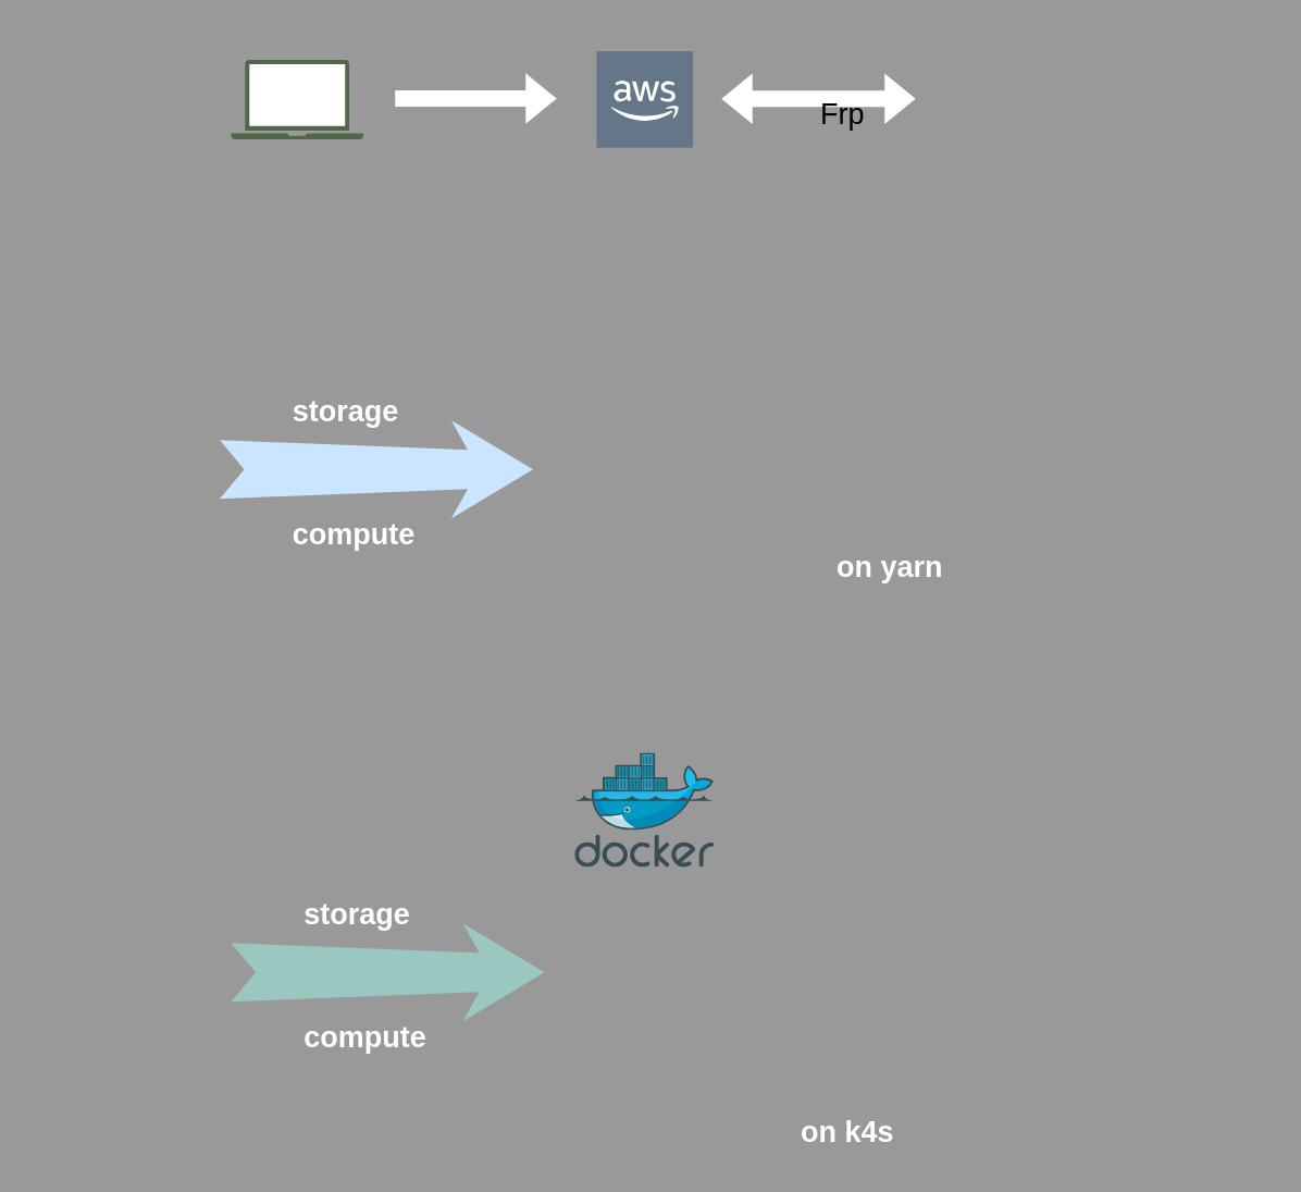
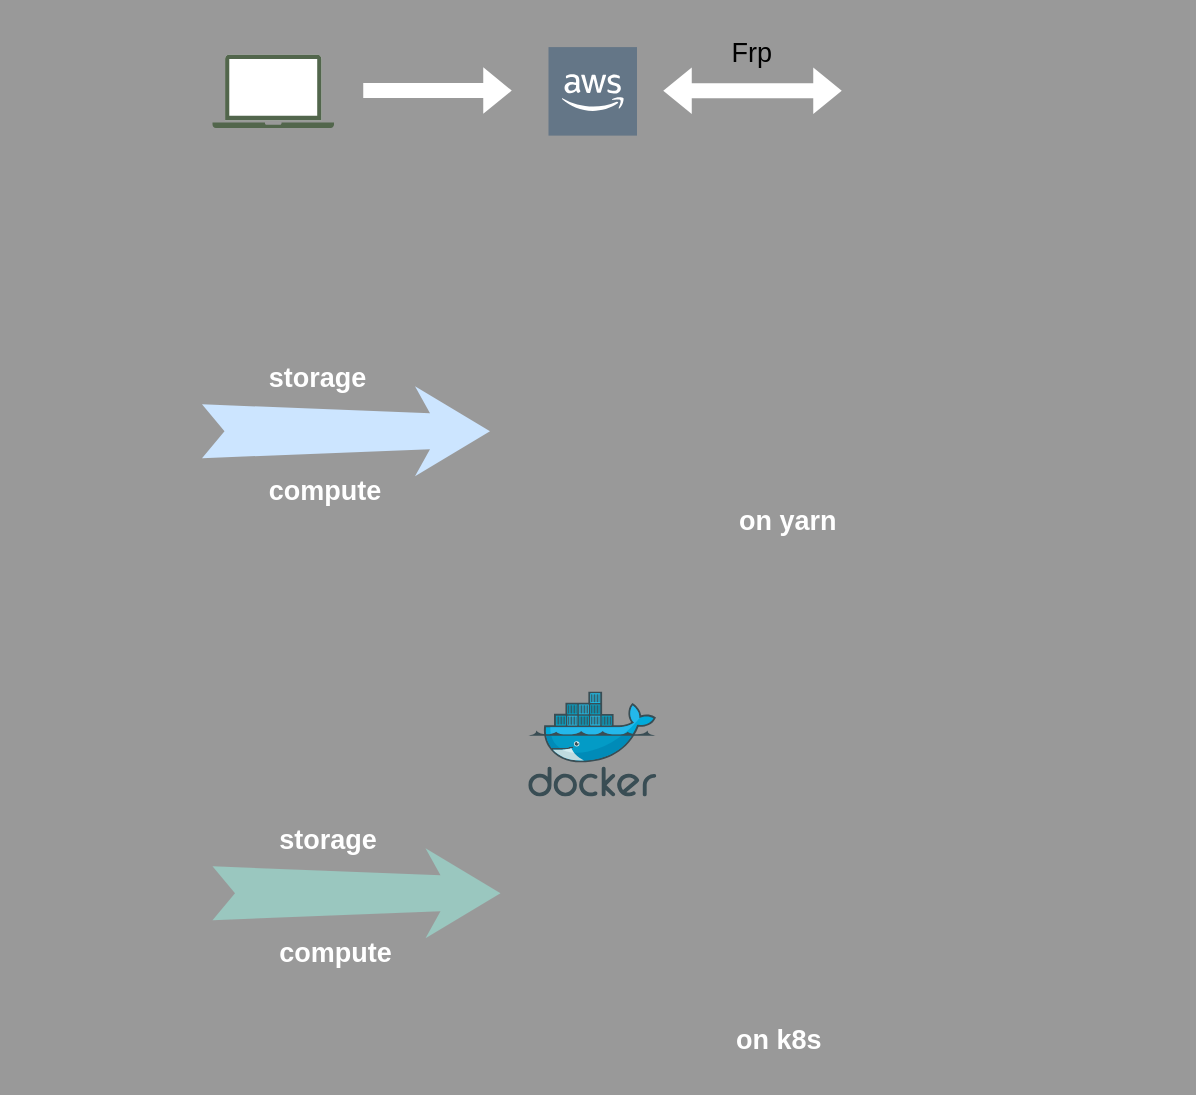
- <mxCell id="14" value="&lt;font style=&quot;font-size: 18px;&quot;&gt;Frp&lt;/font&gt;" style="text;html=1;strokeColor=none;fillColor=none;align=center;verticalAlign=middle;whiteSpace=wrap;rounded=0;" parent="1" vertex="1"><mxGeometry x="486" y="55.4" width="60" height="30" as="geometry" /></mxCell>
+ <mxCell id="14" value="&lt;font style=&quot;font-size: 18px;&quot;&gt;Frp&lt;/font&gt;" style="text;html=1;strokeColor=none;fillColor=none;align=center;verticalAlign=middle;whiteSpace=wrap;rounded=0;" parent="1" vertex="1"><mxGeometry x="471" y="20.4" width="60" height="30" as="geometry" /></mxCell>
- <mxCell id="17" value="on yarn" style="text;html=1;strokeColor=none;fillColor=none;align=center;verticalAlign=middle;whiteSpace=wrap;rounded=0;fontColor=#FFFFFF;fontSize=18;fontStyle=1" vertex="1" parent="1"><mxGeometry x="504.22" y="332" width="82" height="30" as="geometry" /></mxCell>
+ <mxCell id="17" value="on yarn" style="text;html=1;strokeColor=none;fillColor=none;align=center;verticalAlign=middle;whiteSpace=wrap;rounded=0;fontColor=#FFFFFF;fontSize=18;fontStyle=1" vertex="1" parent="1"><mxGeometry x="484.22" y="332" width="82" height="30" as="geometry" /></mxCell>
- <mxCell id="16" value="on k4s" style="text;html=1;strokeColor=none;fillColor=none;align=center;verticalAlign=middle;whiteSpace=wrap;rounded=0;fontColor=#FFFFFF;fontSize=18;fontStyle=1" vertex="1" parent="1"><mxGeometry x="489" y="677.5" width="60" height="30" as="geometry" /></mxCell>
+ <mxCell id="16" value="on k8s" style="text;html=1;strokeColor=none;fillColor=none;align=center;verticalAlign=middle;whiteSpace=wrap;rounded=0;fontColor=#FFFFFF;fontSize=18;fontStyle=1" vertex="1" parent="1"><mxGeometry x="489" y="677.5" width="60" height="30" as="geometry" /></mxCell>
